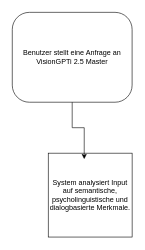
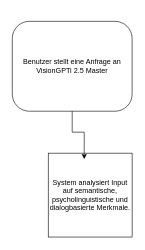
- <mxCell id="2" value="Benutzer stellt eine Anfrage an VisionGPTi 2.5 Master" style="rounded=1;whiteSpace=wrap;html=1;arcSize=19;" vertex="1" parent="1"><mxGeometry x="20" width="200" height="150" as="geometry" y="20" /></mxCell>
+ <mxCell id="2" value="Benutzer stellt eine Anfrage an VisionGPTi 2.5 Master" style="rounded=1;whiteSpace=wrap;html=1;arcSize=19;" vertex="1" parent="1"><mxGeometry x="20" y="35" width="200" height="150" as="geometry" /></mxCell>
